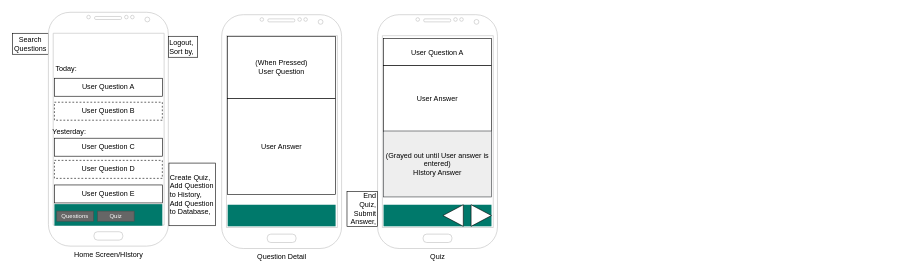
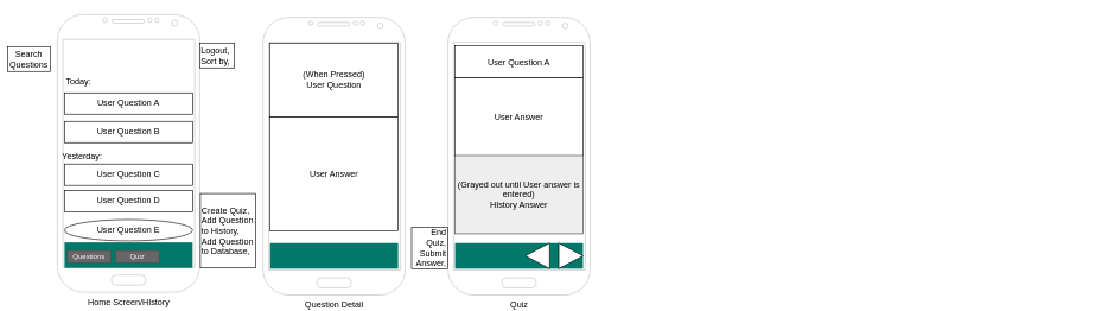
- <mxCell id="5" value="Search Questions" style="rounded=0;whiteSpace=wrap;html=1;align=center;" parent="1" vertex="1"><mxGeometry x="20" y="55" width="60" height="35" as="geometry" /></mxCell>
+ <mxCell id="5" value="Search Questions" style="rounded=0;whiteSpace=wrap;html=1;align=center;" parent="1" vertex="1"><mxGeometry x="10" y="65" width="60" height="35" as="geometry" /></mxCell>
- <mxCell id="12" value="User Question B" style="rounded=0;whiteSpace=wrap;html=1;dashed=1;" parent="1" vertex="1"><mxGeometry x="90" y="170" width="180" height="30" as="geometry" /></mxCell>
+ <mxCell id="12" value="User Question B" style="rounded=0;whiteSpace=wrap;html=1;" parent="1" vertex="1"><mxGeometry x="90" y="170" width="180" height="30" as="geometry" /></mxCell>
- <mxCell id="15" value="User Question D" style="rounded=0;whiteSpace=wrap;html=1;dashed=1;" parent="1" vertex="1"><mxGeometry x="90" y="267" width="180" height="30" as="geometry" /></mxCell>
+ <mxCell id="15" value="User Question D" style="rounded=0;whiteSpace=wrap;html=1;" parent="1" vertex="1"><mxGeometry x="90" y="267" width="180" height="30" as="geometry" /></mxCell>
- <mxCell id="16" value="User Question E" style="rounded=0;whiteSpace=wrap;html=1;" parent="1" vertex="1"><mxGeometry x="90" y="308" width="180" height="30" as="geometry" /></mxCell>
+ <mxCell id="16" value="User Question E" style="ellipse;whiteSpace=wrap;html=1;" parent="1" vertex="1"><mxGeometry x="90" y="308" width="180" height="30" as="geometry" /></mxCell>
